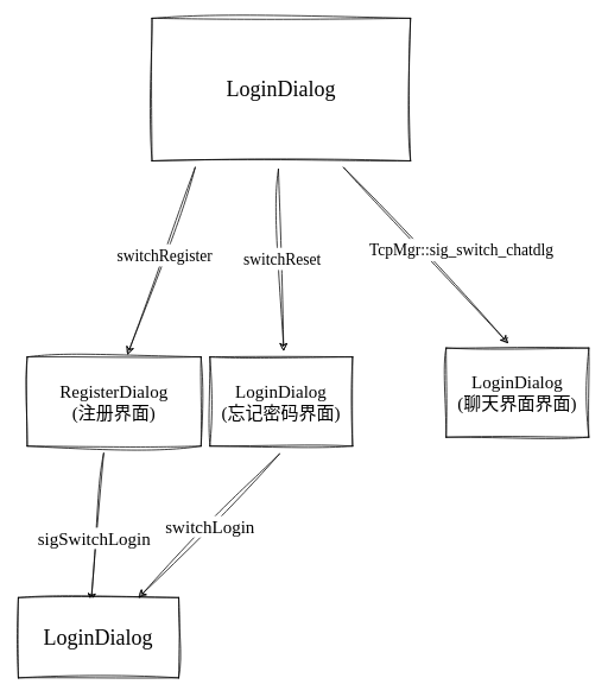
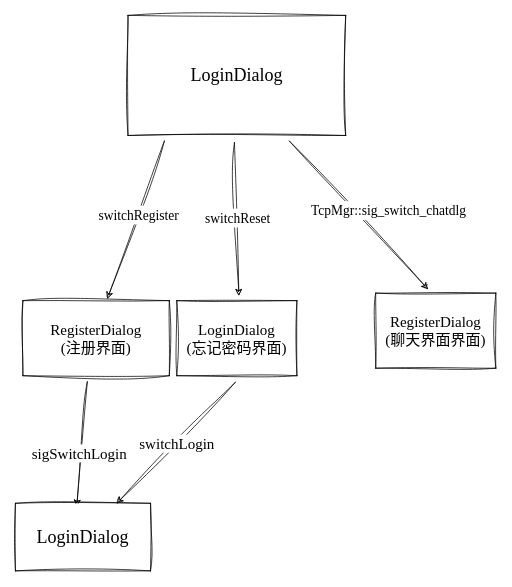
- <mxCell id="11" value="&lt;font face=&quot;Georgia&quot;&gt;LoginDialog&lt;br&gt;(聊天界面界面)&lt;br&gt;&lt;/font&gt;" style="rounded=0;whiteSpace=wrap;html=1;sketch=1;hachureGap=4;jiggle=2;curveFitting=1;fontFamily=Architects Daughter;fontSource=https%3A%2F%2Ffonts.googleapis.com%2Fcss%3Ffamily%3DArchitects%2BDaughter;fontSize=20;" parent="1" vertex="1"><mxGeometry x="500" y="390" width="160" height="100" as="geometry" /></mxCell>
+ <mxCell id="11" value="&lt;font face=&quot;Georgia&quot;&gt;RegisterDialog&lt;br&gt;(聊天界面界面)&lt;br&gt;&lt;/font&gt;" style="rounded=0;whiteSpace=wrap;html=1;sketch=1;hachureGap=4;jiggle=2;curveFitting=1;fontFamily=Architects Daughter;fontSource=https%3A%2F%2Ffonts.googleapis.com%2Fcss%3Ffamily%3DArchitects%2BDaughter;fontSize=20;" parent="1" vertex="1"><mxGeometry x="500" y="390" width="160" height="100" as="geometry" /></mxCell>
